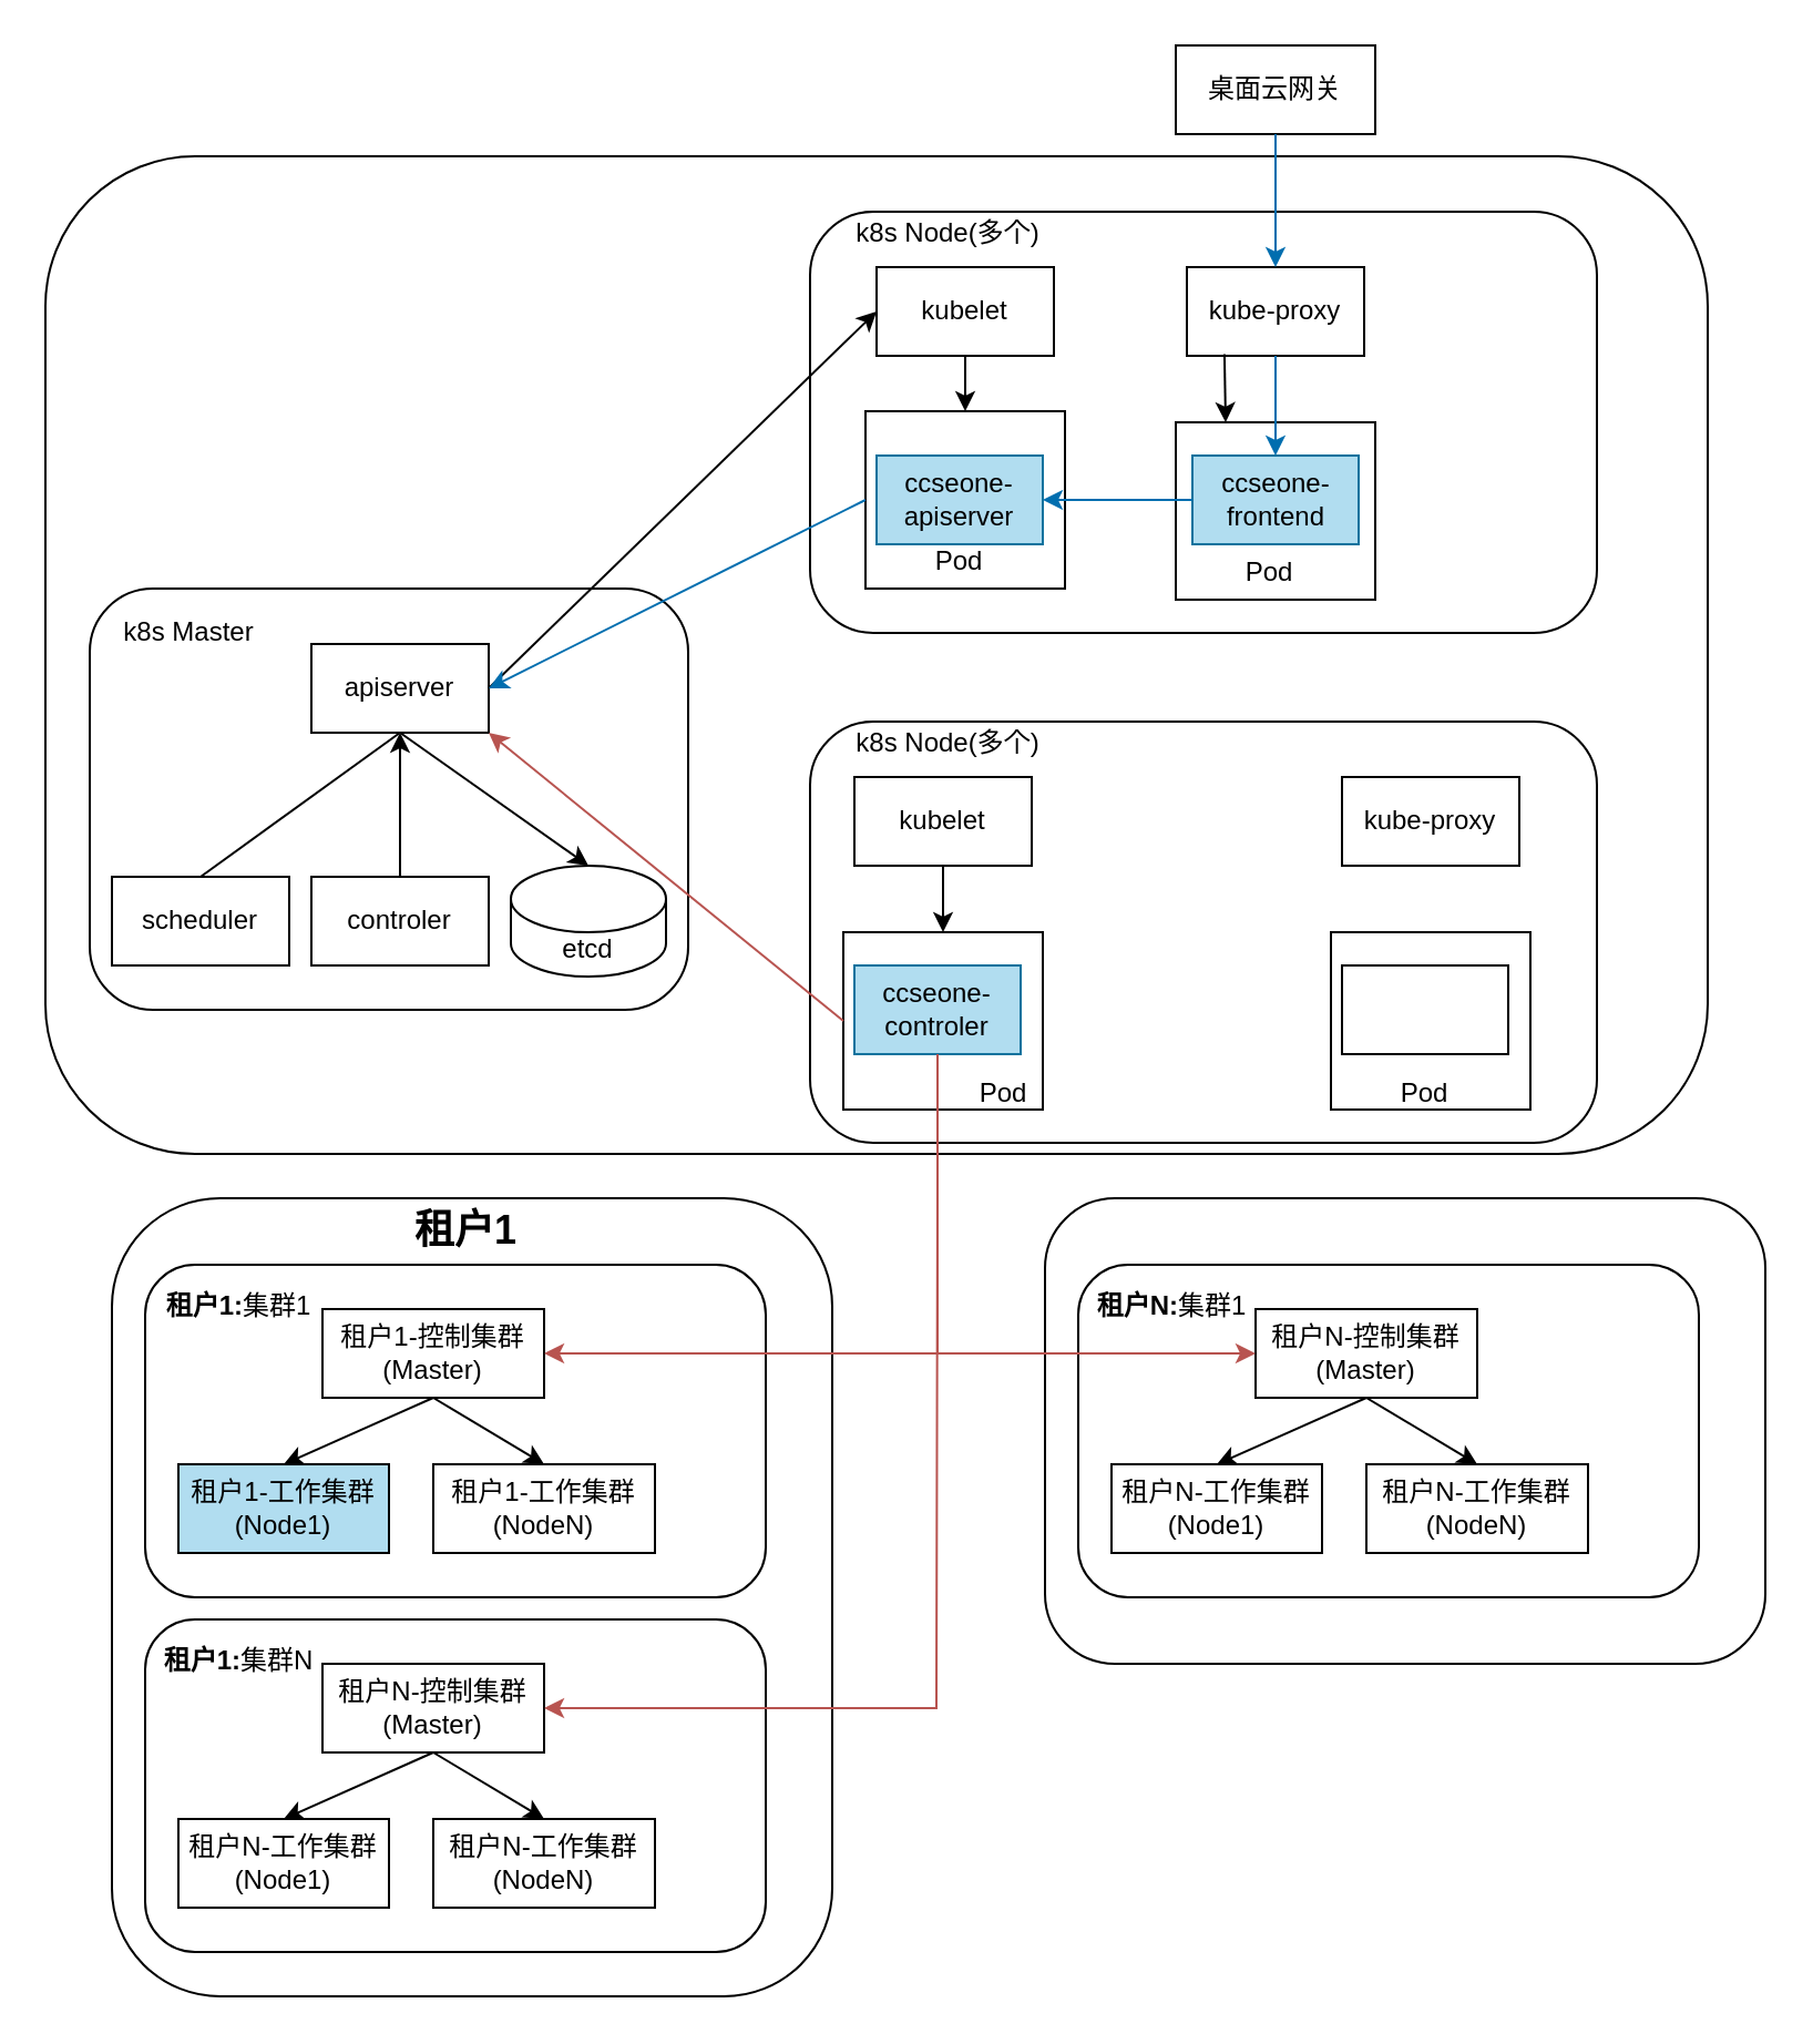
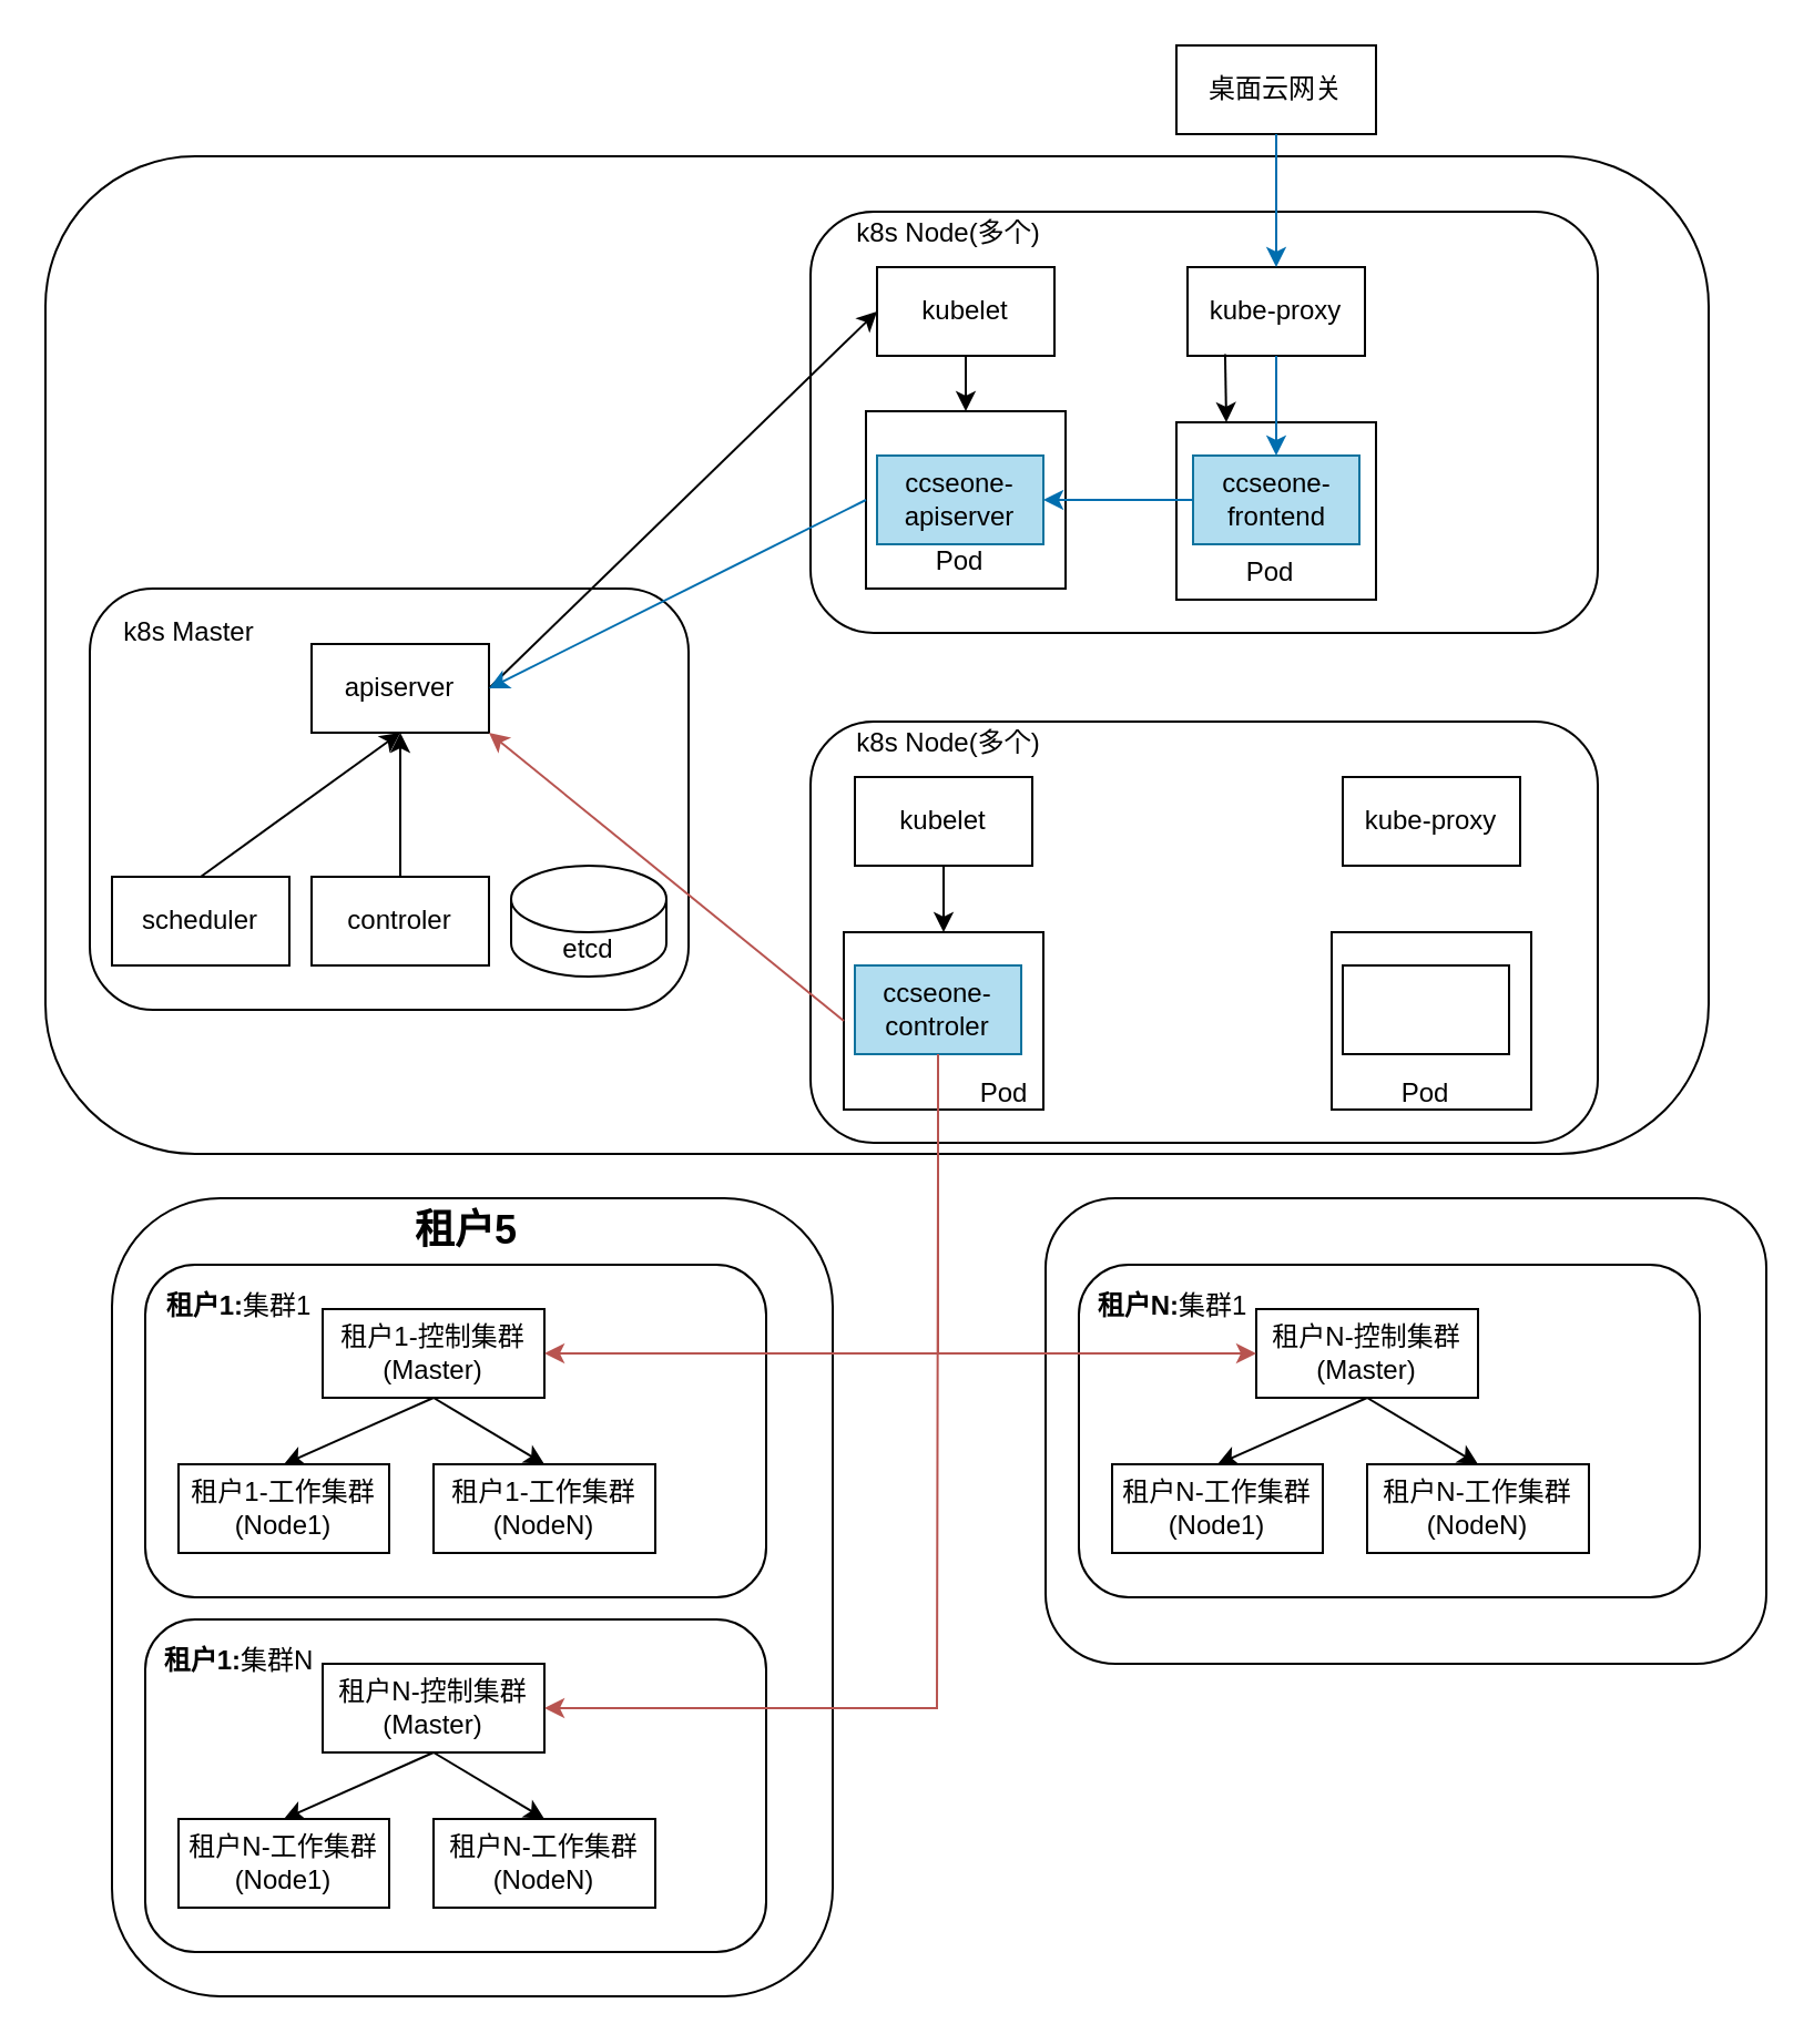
- <mxCell id="61" value="" style="endArrow=none;html=1;rounded=0;entryX=0.5;entryY=1;entryDx=0;entryDy=0;exitX=0.5;exitY=0;exitDx=0;exitDy=0;" edge="1" parent="54" source="58" target="57"><mxGeometry width="50" height="50" relative="1" as="geometry"><mxPoint x="-210" y="185" as="sourcePoint" /><mxPoint x="-160" y="135" as="targetPoint" /></mxGeometry></mxCell>
+ <mxCell id="61" value="" style="endArrow=classic;html=1;rounded=0;entryX=0.5;entryY=1;entryDx=0;entryDy=0;exitX=0.5;exitY=0;exitDx=0;exitDy=0;" edge="1" parent="54" source="58" target="57"><mxGeometry width="50" height="50" relative="1" as="geometry"><mxPoint x="-210" y="185" as="sourcePoint" /><mxPoint x="-160" y="135" as="targetPoint" /></mxGeometry></mxCell>
- <mxCell id="63" value="" style="endArrow=classic;html=1;rounded=0;exitX=0.5;exitY=1;exitDx=0;exitDy=0;entryX=0.5;entryY=0;entryDx=0;entryDy=0;entryPerimeter=0;" edge="1" parent="54" source="57" target="56"><mxGeometry width="50" height="50" relative="1" as="geometry"><mxPoint x="250" y="-15" as="sourcePoint" /><mxPoint x="300" y="-65" as="targetPoint" /></mxGeometry></mxCell>
- <mxCell id="30" value="&lt;b style=&quot;font-size: 18px;&quot;&gt;租户1&lt;/b&gt;" style="text;html=1;strokeColor=none;fillColor=none;align=center;verticalAlign=middle;whiteSpace=wrap;rounded=0;fontSize=18;" vertex="1" parent="18"><mxGeometry x="130" width="60" height="30" as="geometry" /></mxCell>
+ <mxCell id="30" value="&lt;b style=&quot;font-size: 18px;&quot;&gt;租户5&lt;/b&gt;" style="text;html=1;strokeColor=none;fillColor=none;align=center;verticalAlign=middle;whiteSpace=wrap;rounded=0;fontSize=18;" vertex="1" parent="18"><mxGeometry x="130" width="60" height="30" as="geometry" /></mxCell>
- <mxCell id="22" value="租户1-工作集群(Node1)" style="rounded=0;whiteSpace=wrap;html=1;fillColor=#b1ddf0;" vertex="1" parent="18"><mxGeometry x="30" y="120" width="95" height="40" as="geometry" /></mxCell>
+ <mxCell id="22" value="租户1-工作集群(Node1)" style="rounded=0;whiteSpace=wrap;html=1;" vertex="1" parent="18"><mxGeometry x="30" y="120" width="95" height="40" as="geometry" /></mxCell>
